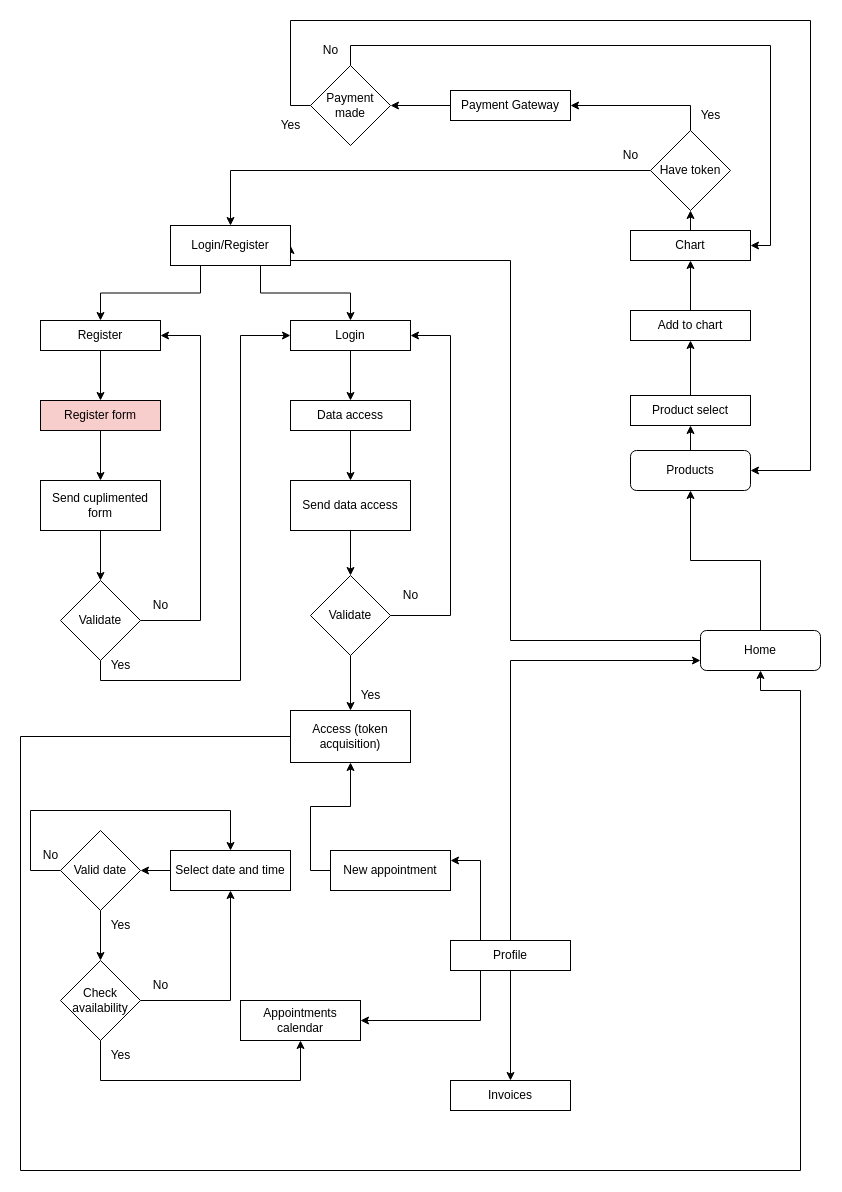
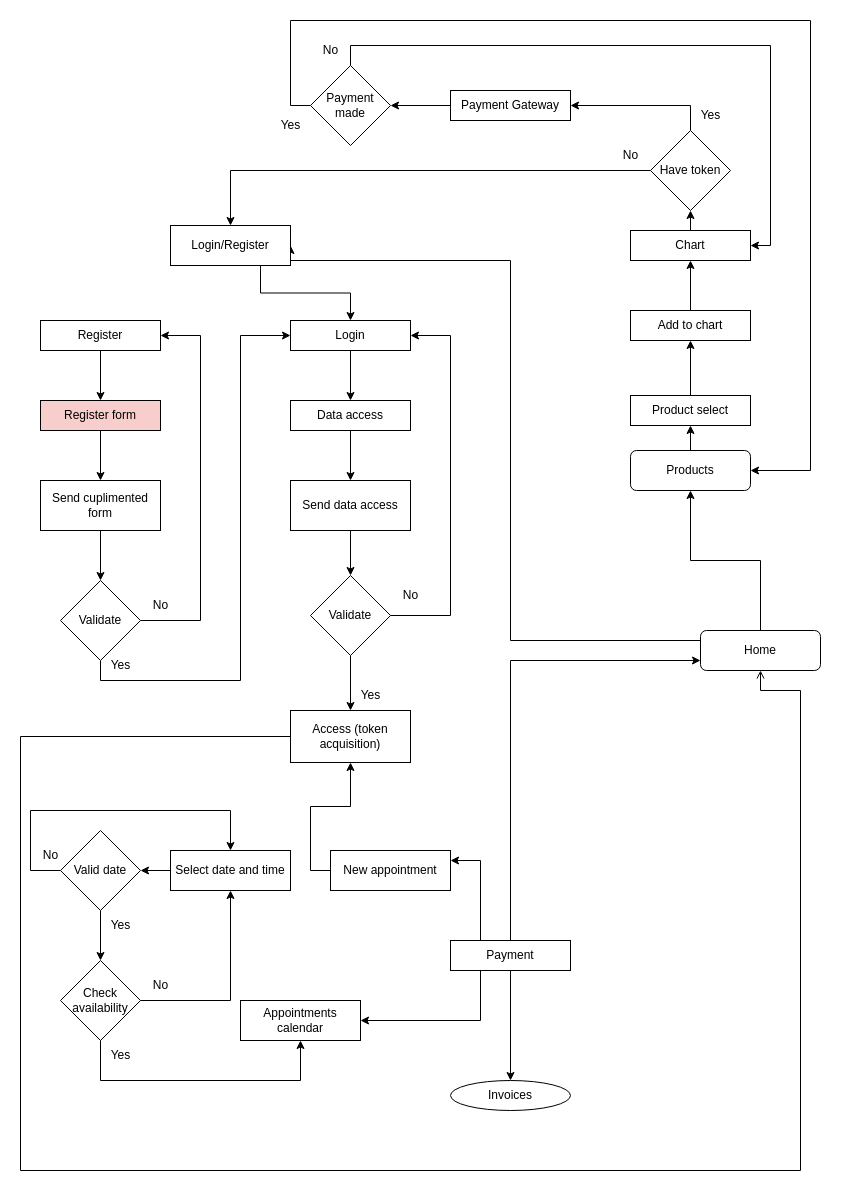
- <mxCell id="7" style="edgeStyle=orthogonalEdgeStyle;rounded=0;orthogonalLoop=1;jettySize=auto;html=1;exitX=0.25;exitY=1;exitDx=0;exitDy=0;entryX=0.5;entryY=0;entryDx=0;entryDy=0;" parent="1" source="9" target="11" edge="1"><mxGeometry relative="1" as="geometry" /></mxCell>
- <mxCell id="32" style="edgeStyle=orthogonalEdgeStyle;rounded=0;orthogonalLoop=1;jettySize=auto;html=1;exitX=0;exitY=0.5;exitDx=0;exitDy=0;entryX=0.5;entryY=1;entryDx=0;entryDy=0;" parent="1" source="33" target="4" edge="1"><mxGeometry relative="1" as="geometry"><mxPoint x="730" y="760" as="targetPoint" /><Array as="points"><mxPoint x="20" y="736" /><mxPoint x="20" y="1170" /><mxPoint x="800" y="1170" /><mxPoint x="800" y="690" /><mxPoint x="760" y="690" /></Array></mxGeometry></mxCell>
+ <mxCell id="32" style="edgeStyle=orthogonalEdgeStyle;rounded=0;orthogonalLoop=1;jettySize=auto;html=1;exitX=0;exitY=0.5;exitDx=0;exitDy=0;entryX=0.5;entryY=1;entryDx=0;entryDy=0;endArrow=open;" parent="1" source="33" target="4" edge="1"><mxGeometry relative="1" as="geometry"><mxPoint x="730" y="760" as="targetPoint" /><Array as="points"><mxPoint x="20" y="736" /><mxPoint x="20" y="1170" /><mxPoint x="800" y="1170" /><mxPoint x="800" y="690" /><mxPoint x="760" y="690" /></Array></mxGeometry></mxCell>
- <mxCell id="38" value="Profile" style="rounded=0;whiteSpace=wrap;html=1;" parent="1" vertex="1"><mxGeometry x="450" y="940" width="120" height="30" as="geometry" /></mxCell>
+ <mxCell id="38" value="Payment" style="rounded=0;whiteSpace=wrap;html=1;" parent="1" vertex="1"><mxGeometry x="450" y="940" width="120" height="30" as="geometry" /></mxCell>
- <mxCell id="39" value="Invoices" style="rounded=0;whiteSpace=wrap;html=1;" parent="1" vertex="1"><mxGeometry x="450" y="1080" width="120" height="30" as="geometry" /></mxCell>
+ <mxCell id="39" value="Invoices" style="ellipse;whiteSpace=wrap;html=1;" parent="1" vertex="1"><mxGeometry x="450" y="1080" width="120" height="30" as="geometry" /></mxCell>
